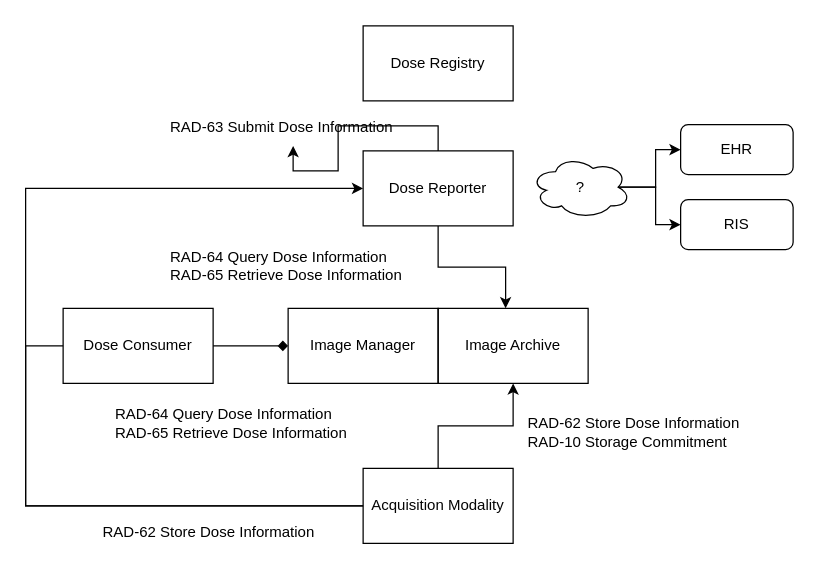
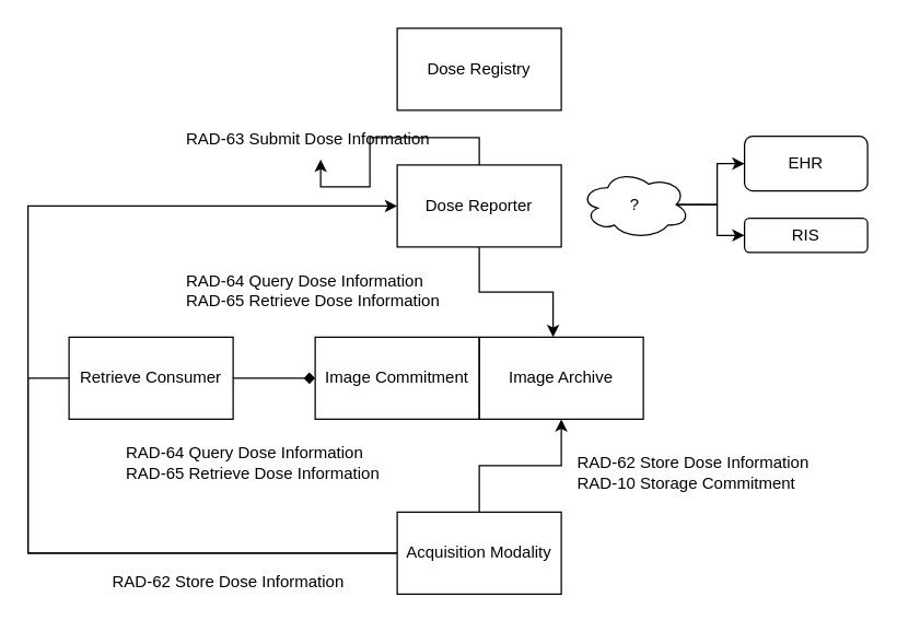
- <mxCell id="18" value="RIS" style="rounded=1;whiteSpace=wrap;html=1;fontColor=#000000;strokeColor=#000000;fillColor=none;" vertex="1" parent="1"><mxGeometry x="544" y="159" width="90" height="40" as="geometry" /></mxCell>
+ <mxCell id="18" value="RIS" style="rounded=1;whiteSpace=wrap;html=1;fontColor=#000000;strokeColor=#000000;fillColor=none;" vertex="1" parent="1"><mxGeometry x="544" y="159" width="90" height="25" as="geometry" /></mxCell>
- <mxCell id="9" value="&lt;font color=&quot;#000000&quot;&gt;Dose Consumer&lt;/font&gt;" style="rounded=0;whiteSpace=wrap;html=1;fillColor=none;strokeColor=#000000;" vertex="1" parent="1"><mxGeometry x="50" y="246" width="120" height="60" as="geometry" /></mxCell>
+ <mxCell id="9" value="&lt;font color=&quot;#000000&quot;&gt;Retrieve Consumer&lt;/font&gt;" style="rounded=0;whiteSpace=wrap;html=1;fillColor=none;strokeColor=#000000;" vertex="1" parent="1"><mxGeometry x="50" y="246" width="120" height="60" as="geometry" /></mxCell>
- <mxCell id="6" value="&lt;font color=&quot;#000000&quot;&gt;Image Manager&lt;/font&gt;" style="rounded=0;whiteSpace=wrap;html=1;fillColor=none;strokeColor=#000000;" vertex="1" parent="1"><mxGeometry x="230" y="246" width="120" height="60" as="geometry" /></mxCell>
+ <mxCell id="6" value="&lt;font color=&quot;#000000&quot;&gt;Image Commitment&lt;/font&gt;" style="rounded=0;whiteSpace=wrap;html=1;fillColor=none;strokeColor=#000000;" vertex="1" parent="1"><mxGeometry x="230" y="246" width="120" height="60" as="geometry" /></mxCell>
